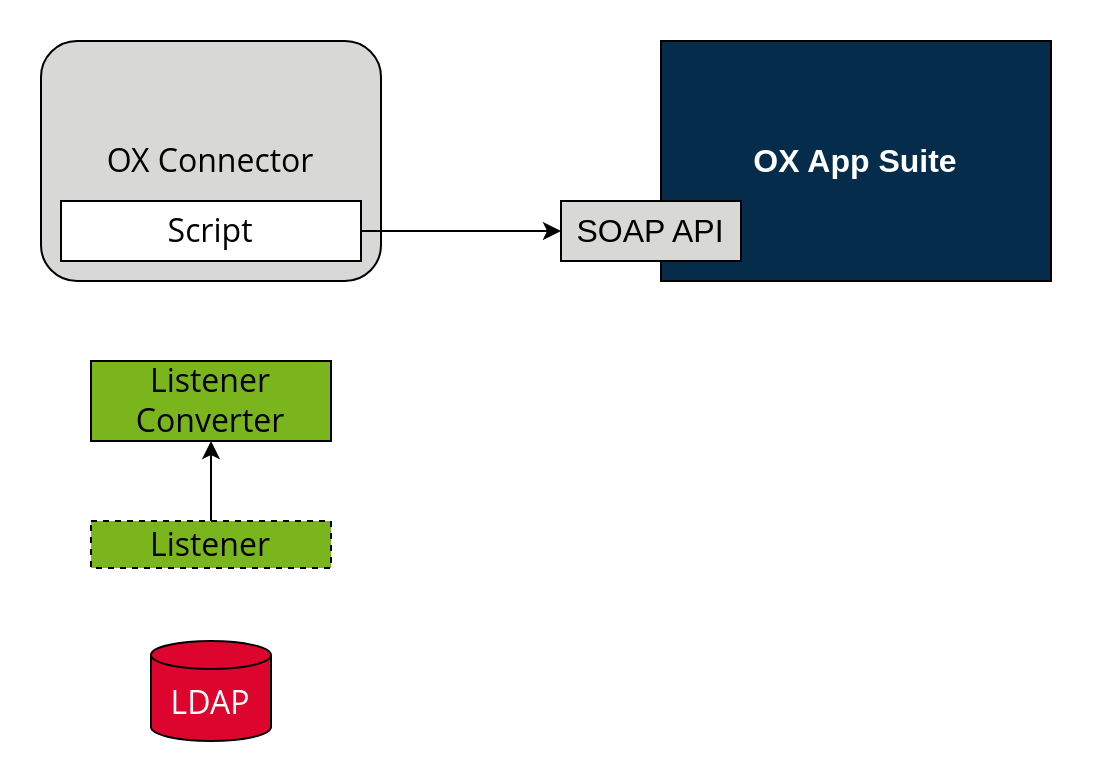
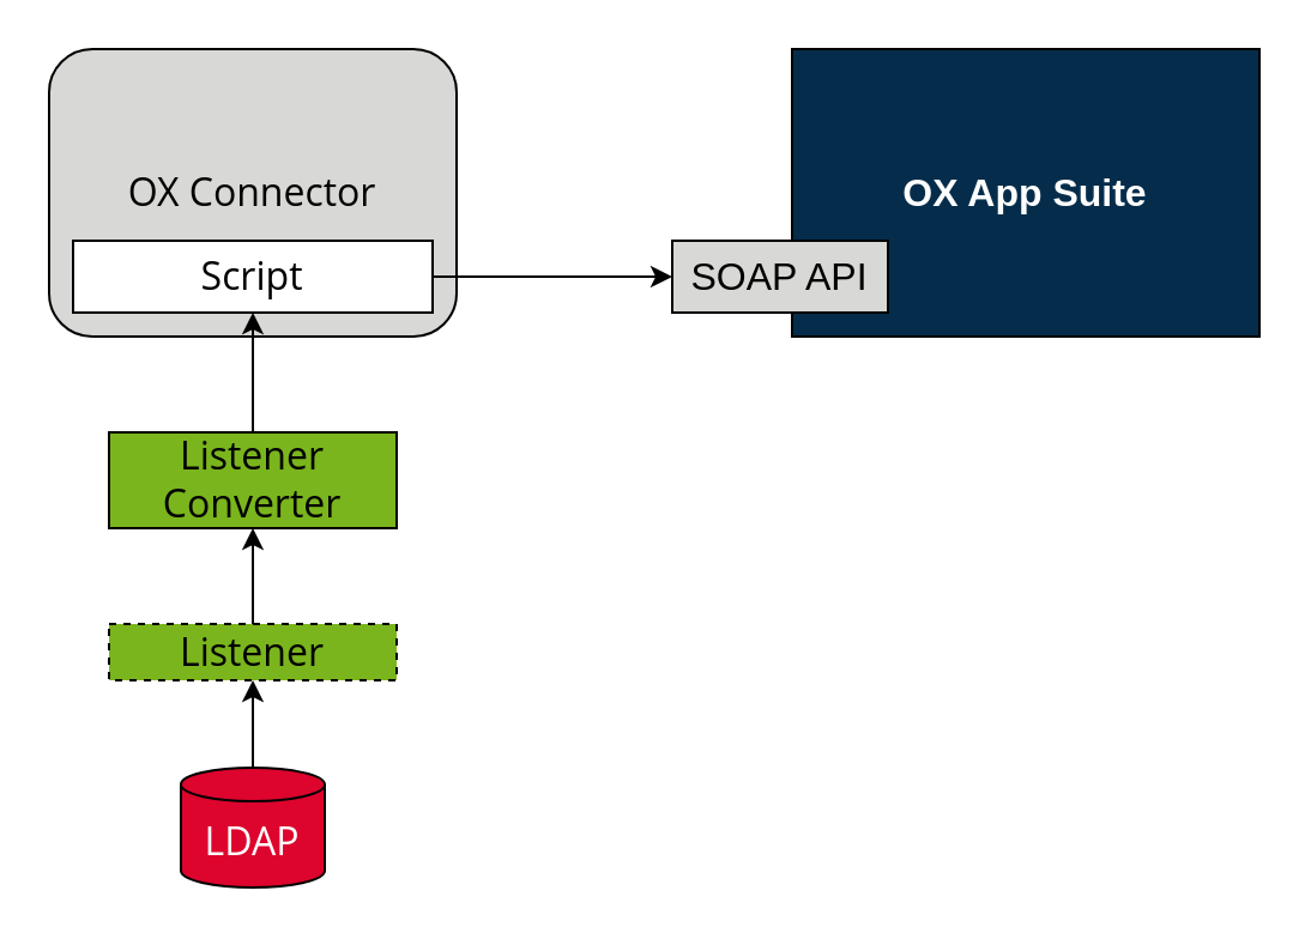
+ <mxCell id="11" value="" style="edgeStyle=orthogonalEdgeStyle;rounded=0;orthogonalLoop=1;jettySize=auto;html=1;fontFamily=Open Sans;fontSize=16;" edge="1" parent="1" source="12" target="10"><mxGeometry relative="1" as="geometry" /></mxCell>
+ <mxCell id="5" value="" style="edgeStyle=orthogonalEdgeStyle;rounded=0;orthogonalLoop=1;jettySize=auto;html=1;fontFamily=Open Sans;fontSize=16;" edge="1" parent="1" source="6" target="9"><mxGeometry relative="1" as="geometry" /></mxCell>
